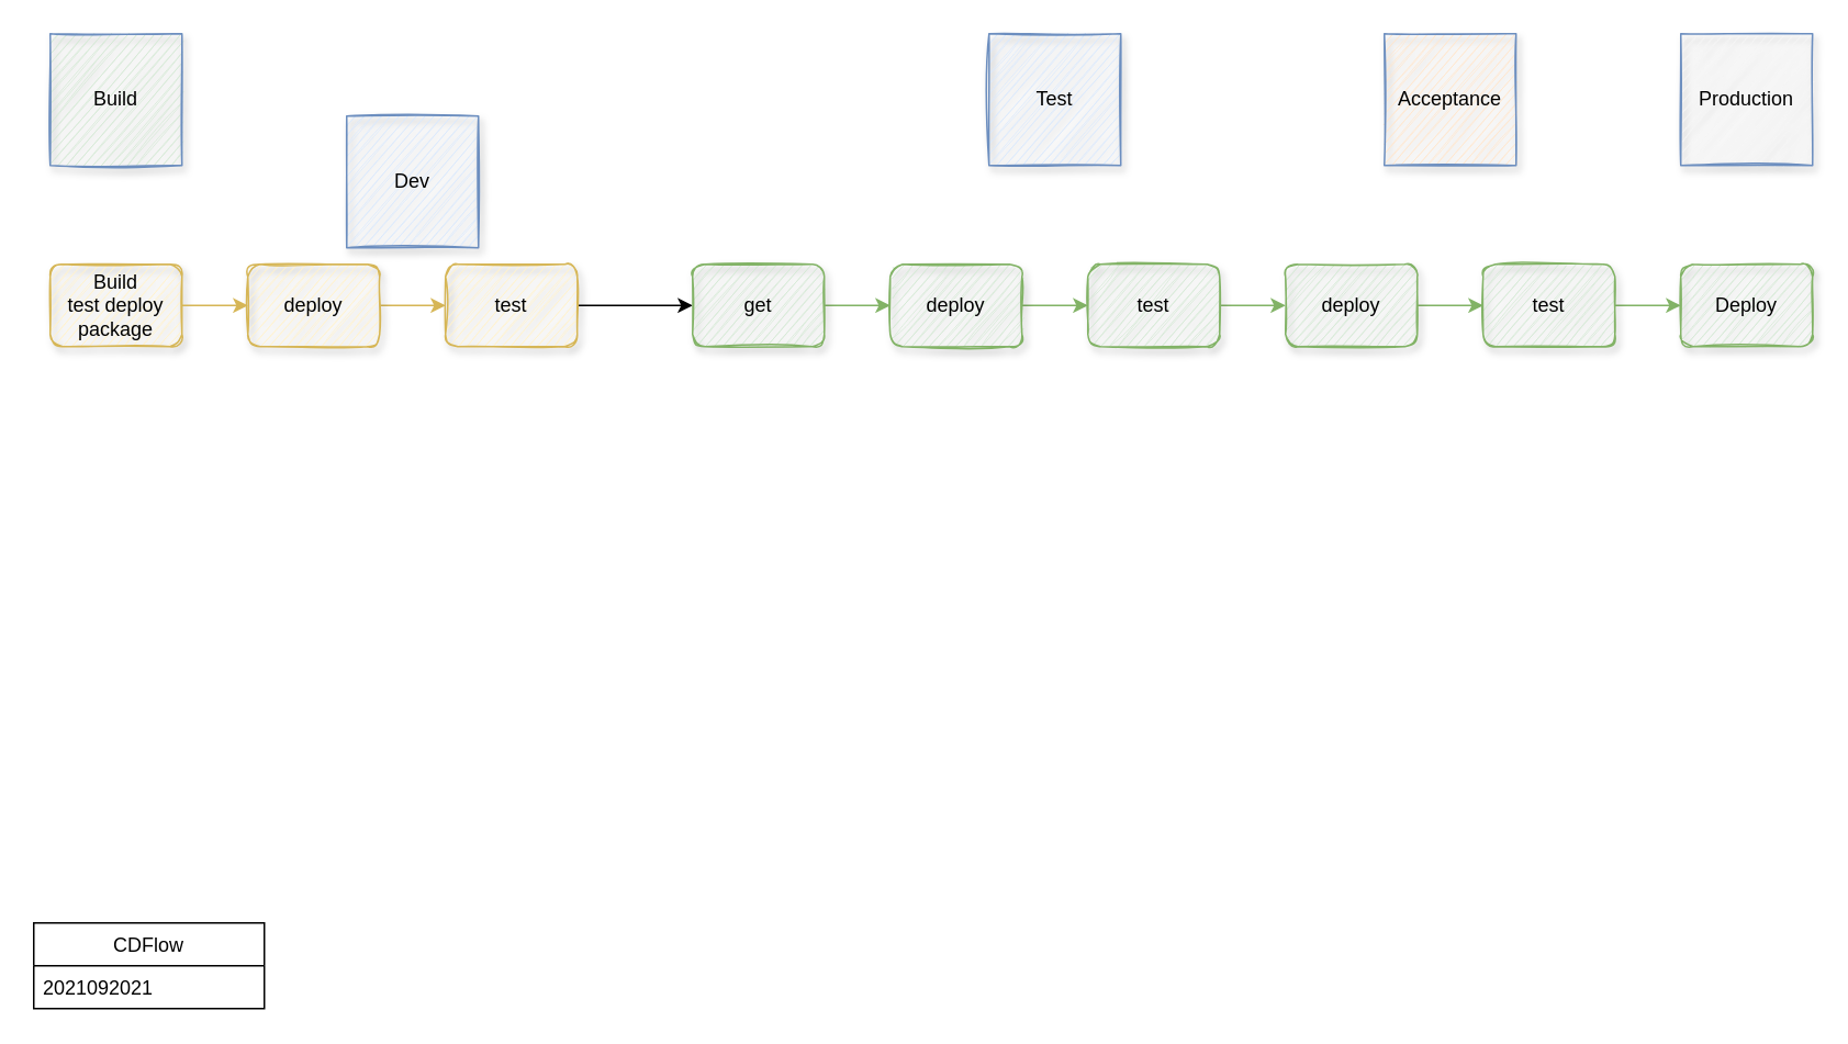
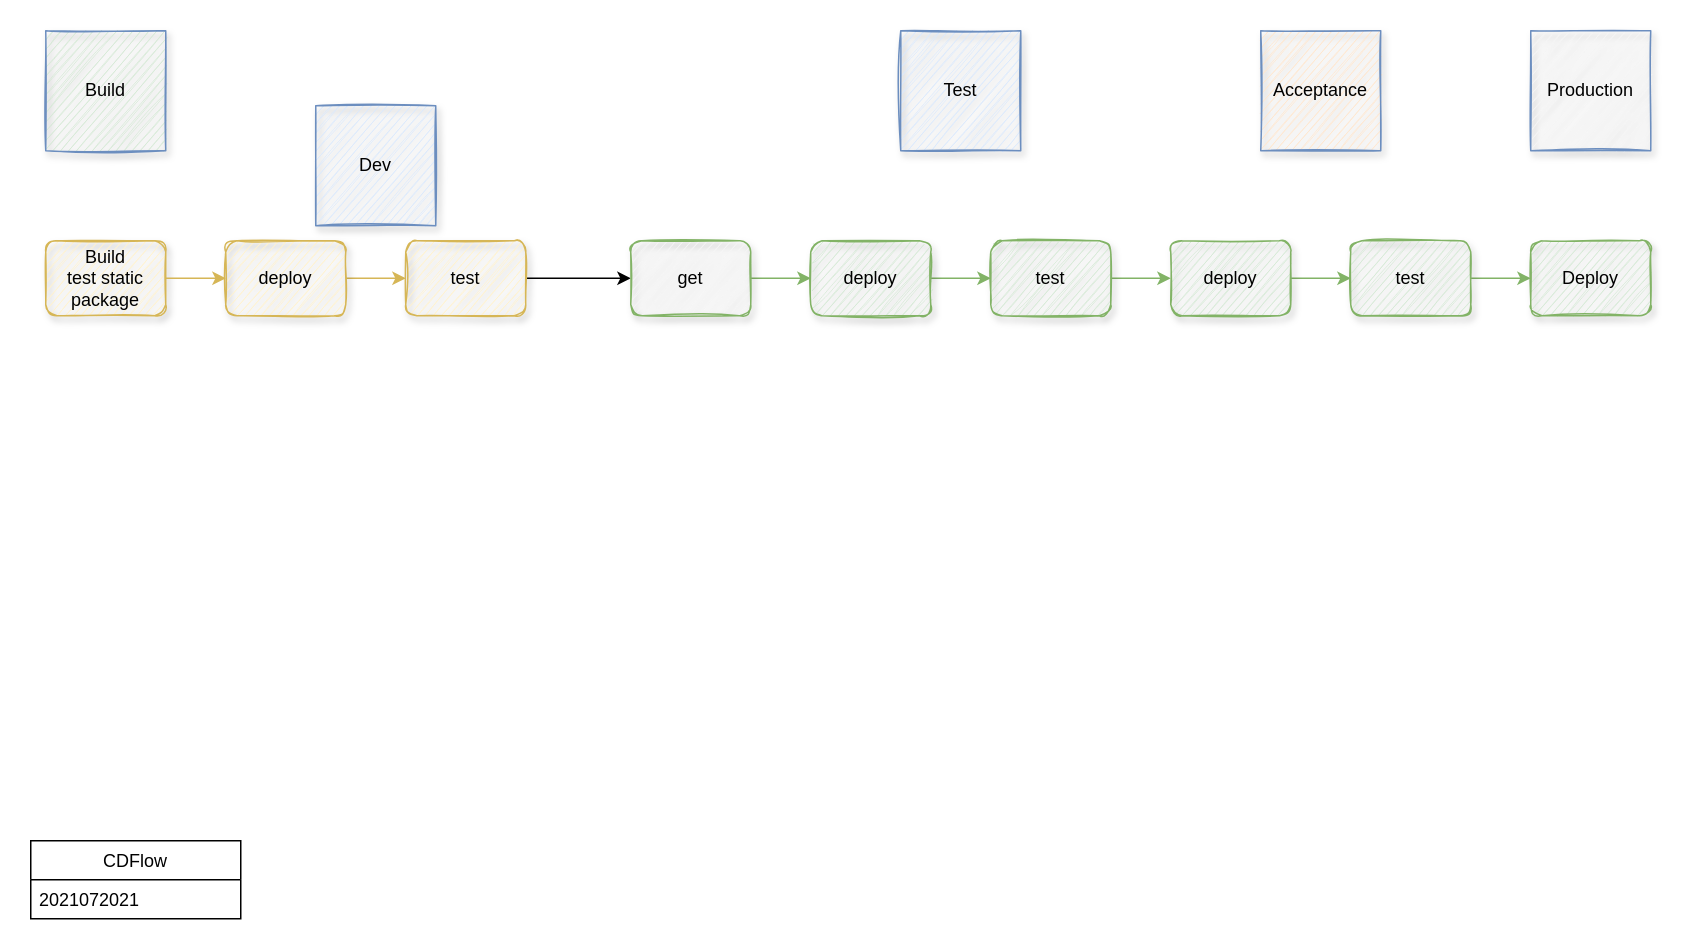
- <mxCell id="4" value="Build &lt;br&gt;test deploy&lt;br&gt;package" style="rounded=1;whiteSpace=wrap;html=1;shadow=1;sketch=1;fillColor=#fff2cc;strokeColor=#d6b656;" parent="1" vertex="1"><mxGeometry x="30" y="160" width="80" height="50" as="geometry" /></mxCell>
+ <mxCell id="4" value="Build &lt;br&gt;test static&lt;br&gt;package" style="rounded=1;whiteSpace=wrap;html=1;shadow=1;sketch=1;fillColor=#fff2cc;strokeColor=#d6b656;" parent="1" vertex="1"><mxGeometry x="30" y="160" width="80" height="50" as="geometry" /></mxCell>
- <mxCell id="10" value="get" style="rounded=1;whiteSpace=wrap;html=1;shadow=1;sketch=1;fillColor=#d5e8d4;strokeColor=#82b366;" parent="1" vertex="1"><mxGeometry x="420" y="160" width="80" height="50" as="geometry" /></mxCell>
+ <mxCell id="10" value="get" style="rounded=1;whiteSpace=wrap;html=1;shadow=1;sketch=1;fillColor=#f5f5f5;strokeColor=#82b366;" parent="1" vertex="1"><mxGeometry x="420" y="160" width="80" height="50" as="geometry" /></mxCell>
- <mxCell id="3" value="2021092021" style="text;strokeColor=none;fillColor=none;align=left;verticalAlign=top;spacingLeft=4;spacingRight=4;overflow=hidden;rotatable=0;points=[[0,0.5],[1,0.5]];portConstraint=eastwest;" parent="2" vertex="1"><mxGeometry y="26" width="140" height="26" as="geometry" /></mxCell>
+ <mxCell id="3" value="2021072021" style="text;strokeColor=none;fillColor=none;align=left;verticalAlign=top;spacingLeft=4;spacingRight=4;overflow=hidden;rotatable=0;points=[[0,0.5],[1,0.5]];portConstraint=eastwest;" parent="2" vertex="1"><mxGeometry y="26" width="140" height="26" as="geometry" /></mxCell>
